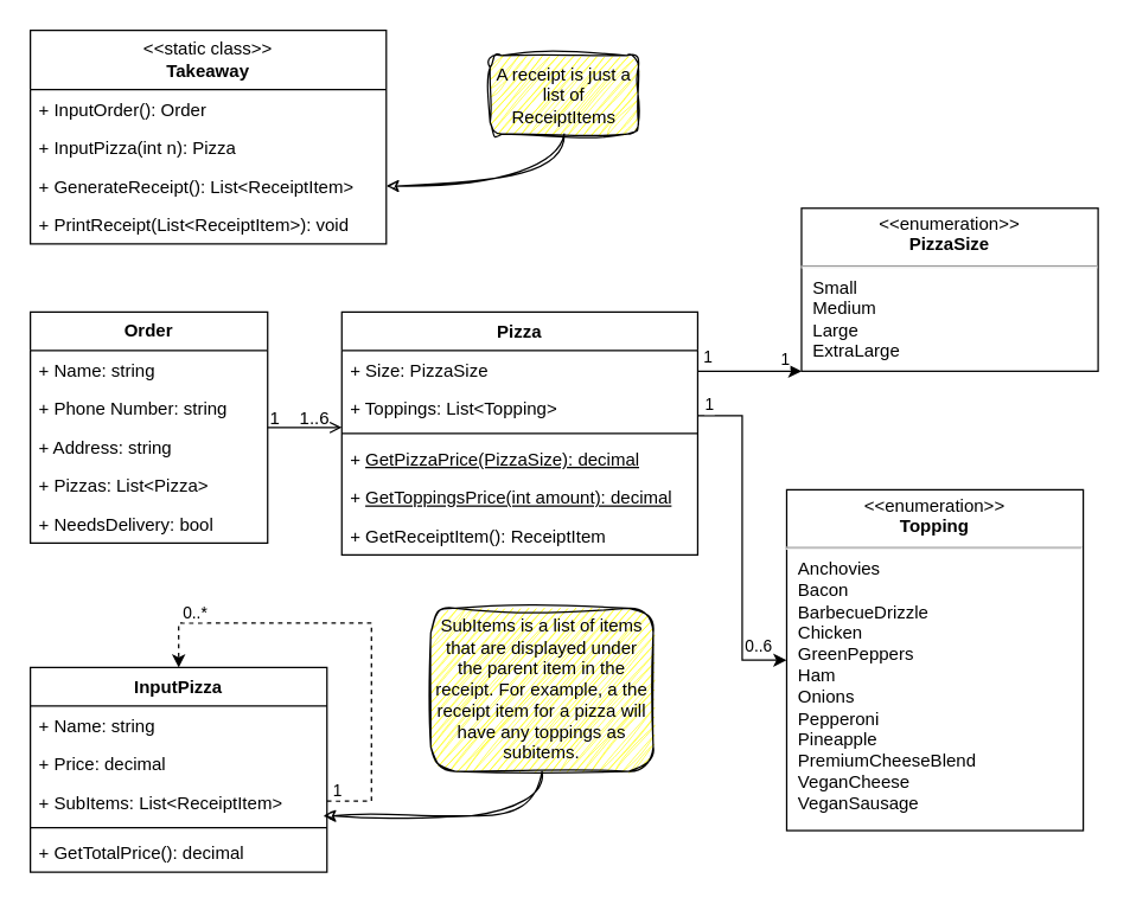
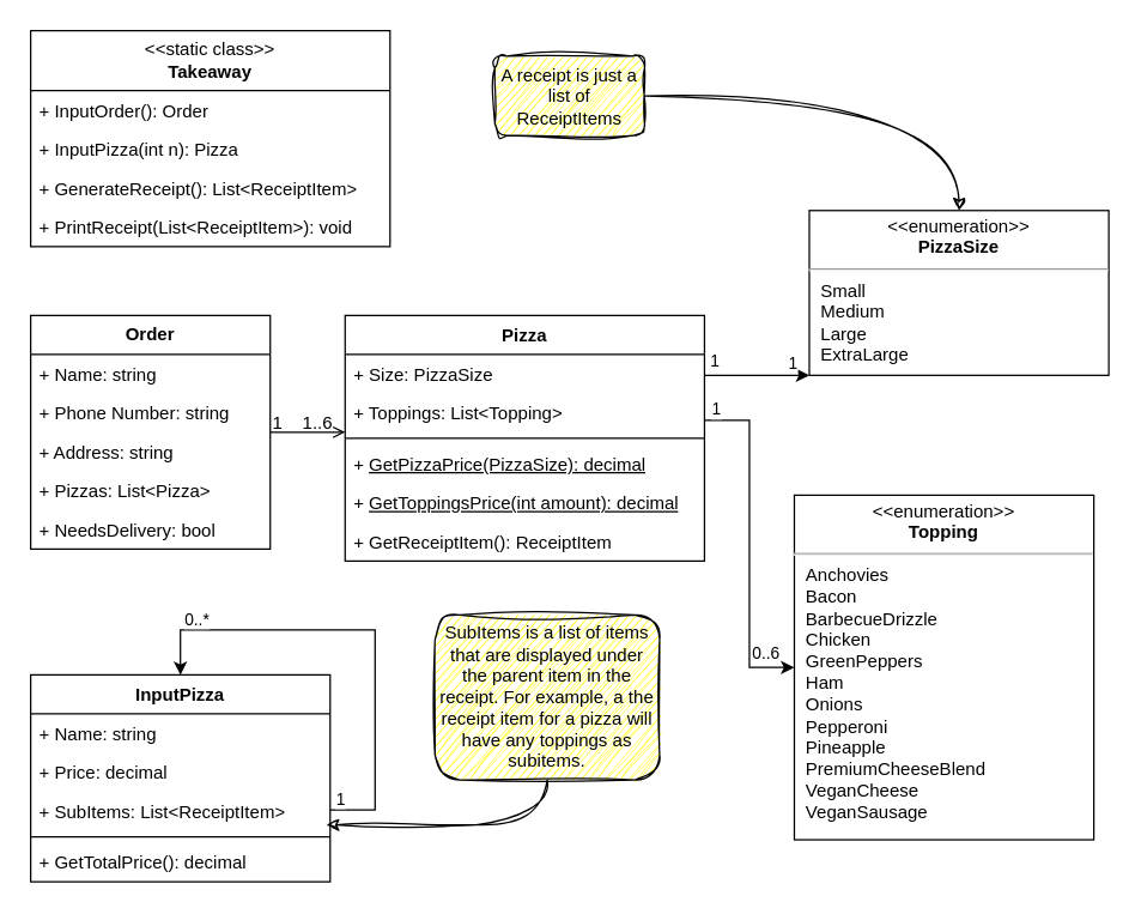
- <mxCell id="42" style="edgeStyle=orthogonalEdgeStyle;orthogonalLoop=1;jettySize=auto;html=1;sketch=1;curveFitting=1;jiggle=2;curved=1;" edge="1" parent="1" source="43" target="40"><mxGeometry relative="1" as="geometry" /></mxCell>
+ <mxCell id="42" style="edgeStyle=orthogonalEdgeStyle;orthogonalLoop=1;jettySize=auto;html=1;sketch=1;curveFitting=1;jiggle=2;curved=1;" edge="1" parent="1" source="43" target="18"><mxGeometry relative="1" as="geometry" /></mxCell>
- <mxCell id="28" style="edgeStyle=orthogonalEdgeStyle;rounded=0;orthogonalLoop=1;jettySize=auto;html=1;dashed=1;" edge="1" parent="26" source="32" target="26"><mxGeometry relative="1" as="geometry"><Array as="points"><mxPoint x="230" y="90" /><mxPoint x="230" y="-30" /><mxPoint x="100" y="-30" /></Array></mxGeometry></mxCell>
+ <mxCell id="28" style="edgeStyle=orthogonalEdgeStyle;rounded=0;orthogonalLoop=1;jettySize=auto;html=1;" edge="1" parent="26" source="32" target="26"><mxGeometry relative="1" as="geometry"><Array as="points"><mxPoint x="230" y="90" /><mxPoint x="230" y="-30" /><mxPoint x="100" y="-30" /></Array></mxGeometry></mxCell>
